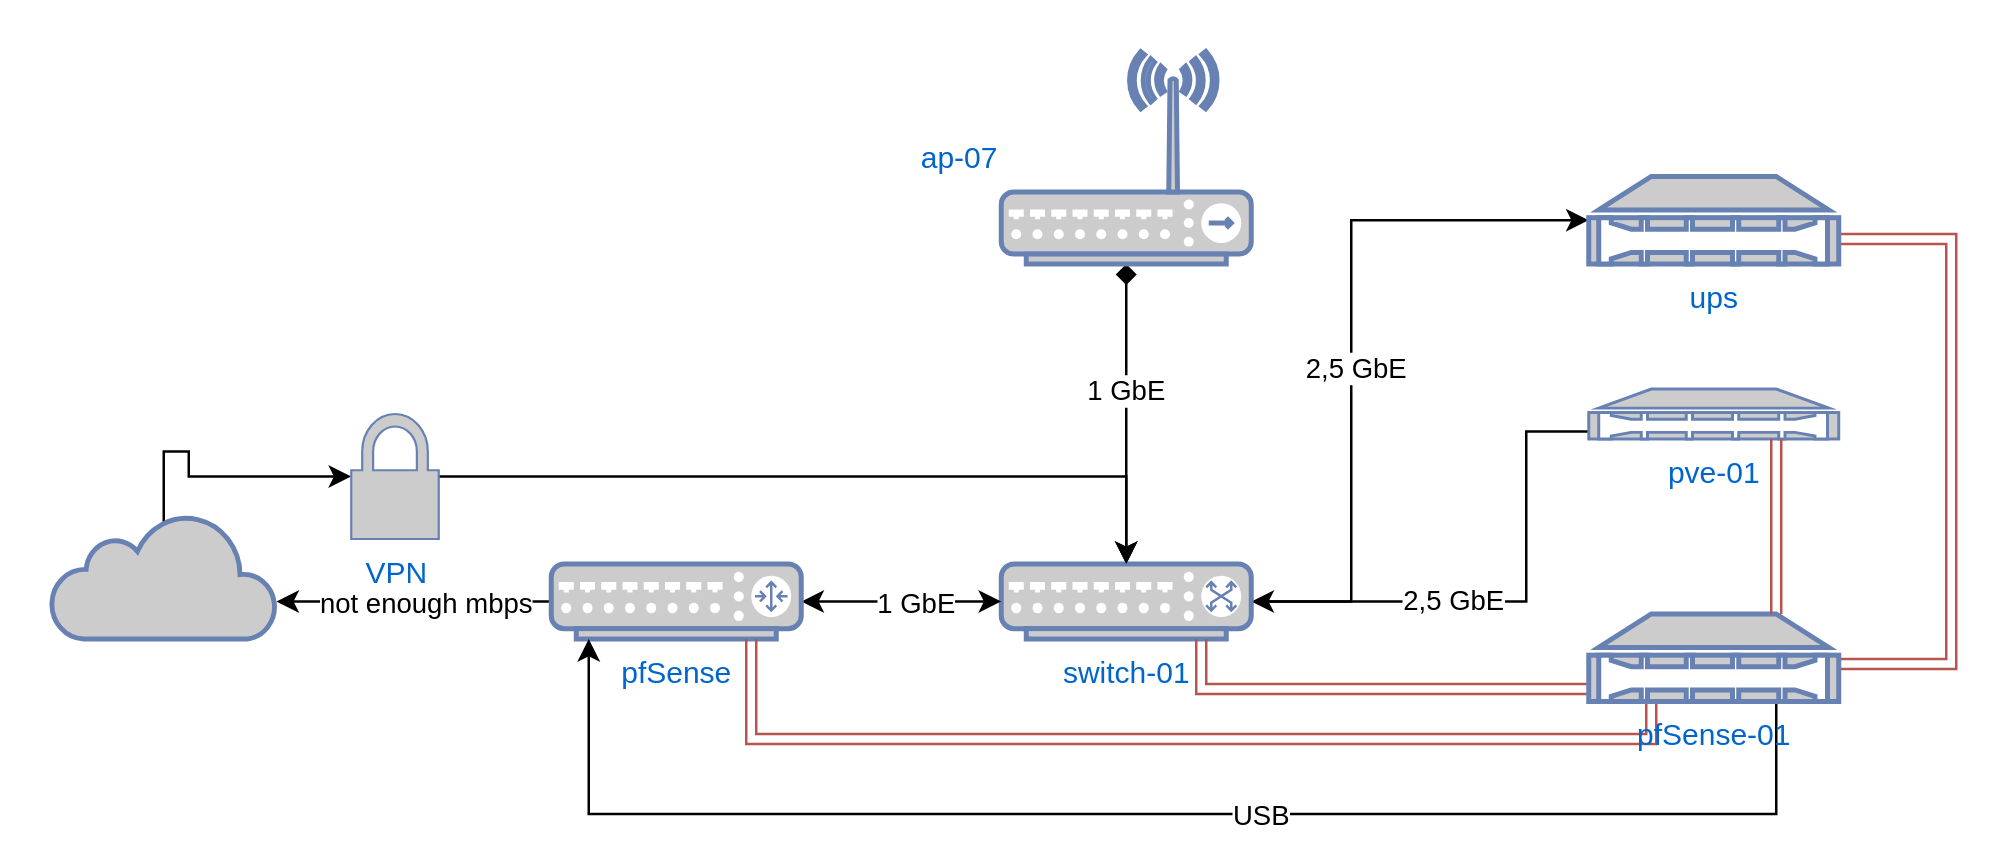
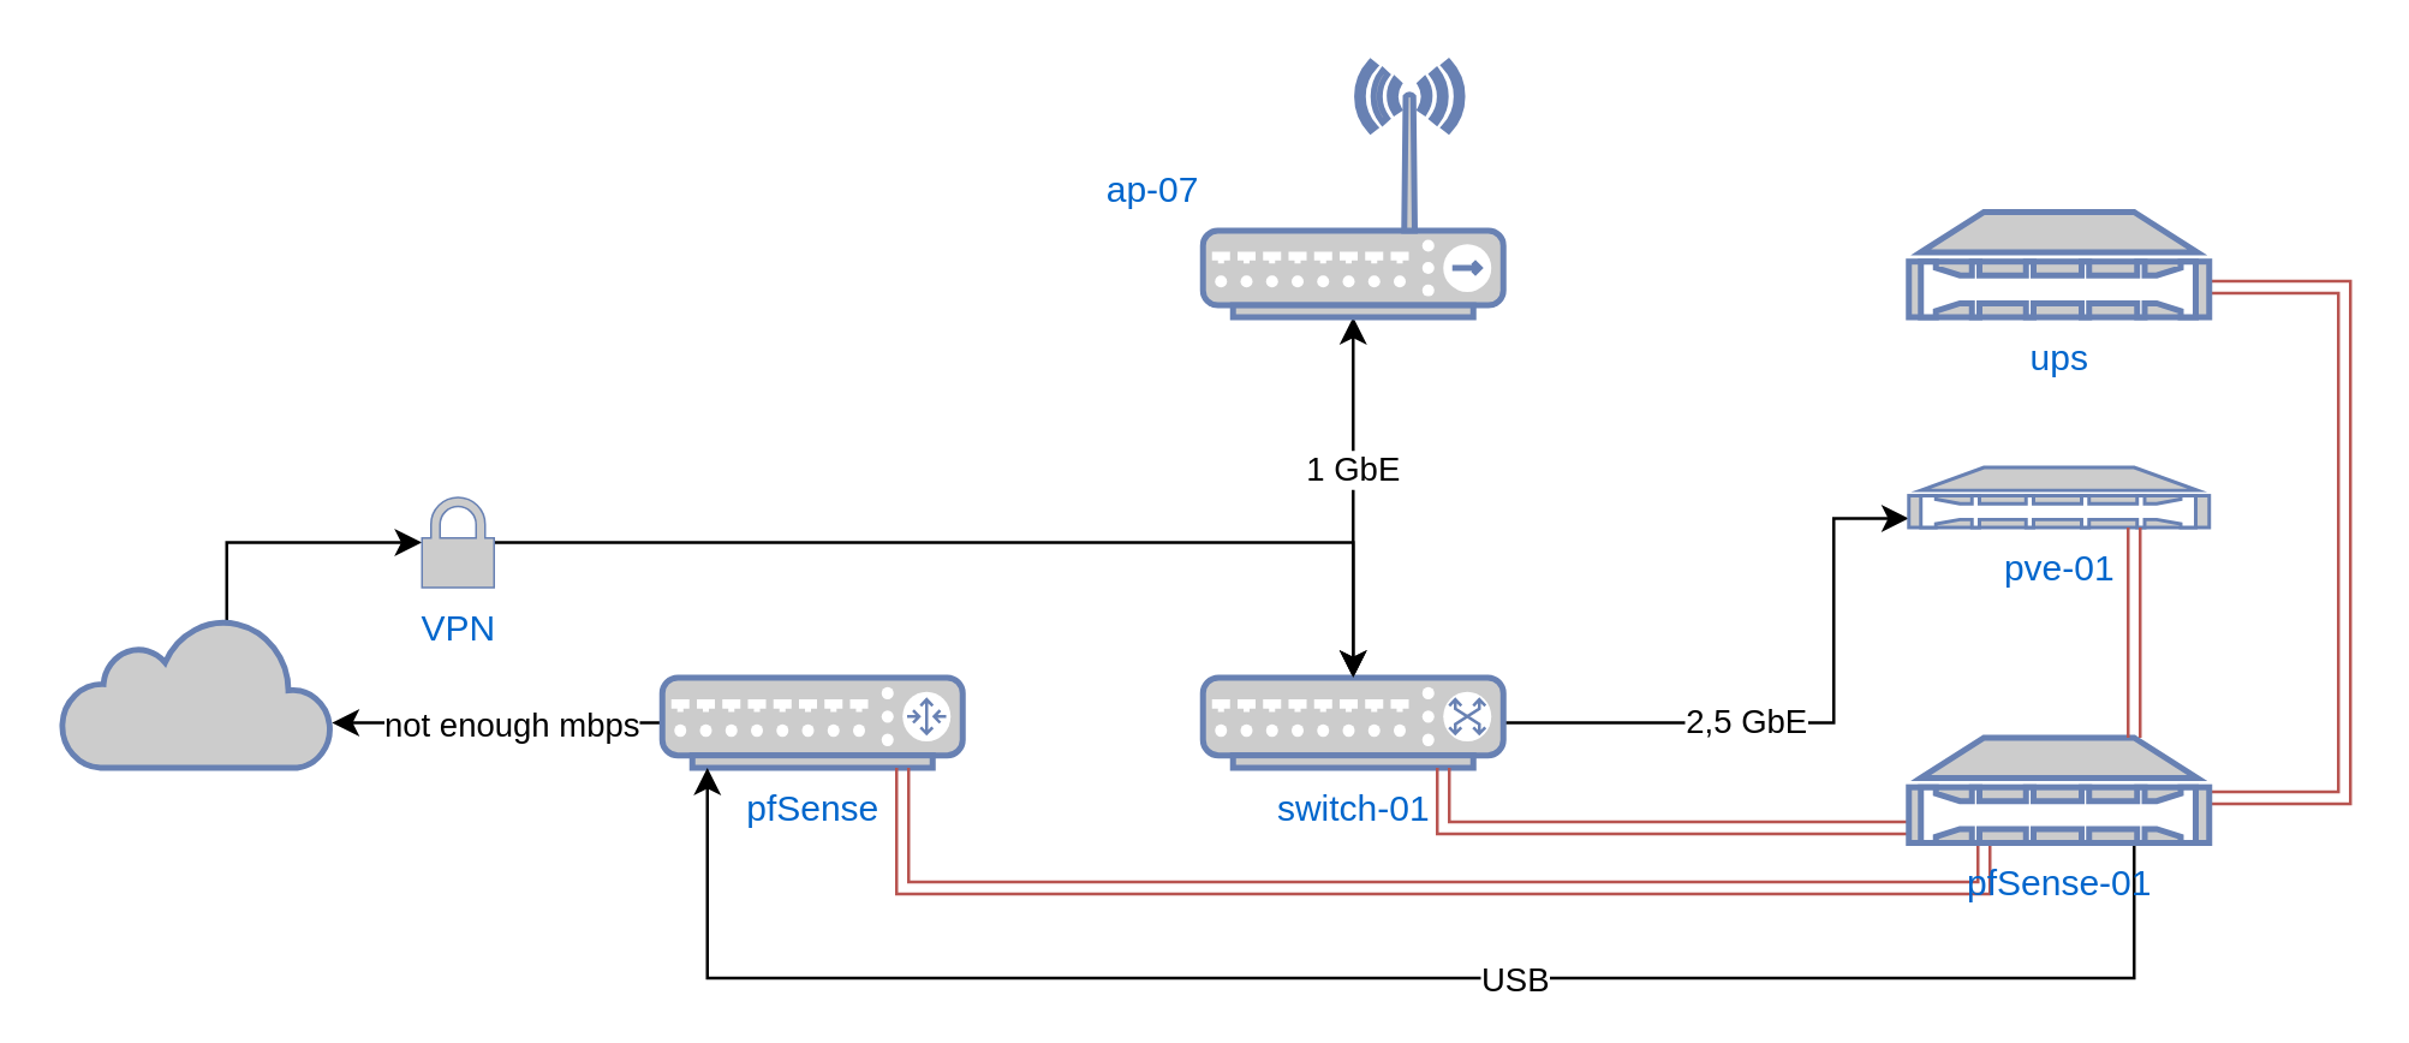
- <mxCell id="4" style="edgeStyle=elbowEdgeStyle;rounded=0;orthogonalLoop=1;jettySize=auto;html=1;startArrow=classic;startFill=1;" edge="1" parent="1" source="8" target="24"><mxGeometry relative="1" as="geometry"><Array as="points"><mxPoint x="540" y="165" /></Array></mxGeometry></mxCell>
- <mxCell id="5" value="2,5 GbE" style="edgeLabel;html=1;align=center;verticalAlign=middle;resizable=0;points=[];" vertex="1" connectable="0" parent="4"><mxGeometry x="-0.067" y="-1" relative="1" as="geometry"><mxPoint as="offset" /></mxGeometry></mxCell>
- <mxCell id="2" style="edgeStyle=orthogonalEdgeStyle;rounded=0;orthogonalLoop=1;jettySize=auto;html=1;exitX=0.5;exitY=0;exitDx=0;exitDy=0;exitPerimeter=0;startArrow=classic;startFill=1;endArrow=diamond;" edge="1" parent="1" source="8" target="21"><mxGeometry relative="1" as="geometry" /></mxCell>
+ <mxCell id="2" style="edgeStyle=orthogonalEdgeStyle;rounded=0;orthogonalLoop=1;jettySize=auto;html=1;exitX=0.5;exitY=0;exitDx=0;exitDy=0;exitPerimeter=0;startArrow=classic;startFill=1;" edge="1" parent="1" source="8" target="21"><mxGeometry relative="1" as="geometry" /></mxCell>
- <mxCell id="6" style="edgeStyle=orthogonalEdgeStyle;rounded=0;orthogonalLoop=1;jettySize=auto;html=1;exitX=1;exitY=0.5;exitDx=0;exitDy=0;exitPerimeter=0;endArrow=none;" edge="1" parent="1" source="8" target="25"><mxGeometry relative="1" as="geometry"><Array as="points"><mxPoint x="610" y="240" /><mxPoint x="610" y="172" /></Array></mxGeometry></mxCell>
+ <mxCell id="6" style="edgeStyle=orthogonalEdgeStyle;rounded=0;orthogonalLoop=1;jettySize=auto;html=1;exitX=1;exitY=0.5;exitDx=0;exitDy=0;exitPerimeter=0;" edge="1" parent="1" source="8" target="25"><mxGeometry relative="1" as="geometry"><Array as="points"><mxPoint x="610" y="240" /><mxPoint x="610" y="172" /></Array></mxGeometry></mxCell>
- <mxCell id="23" value="VPN" style="fontColor=#0066CC;verticalAlign=top;verticalLabelPosition=bottom;labelPosition=center;align=center;html=1;outlineConnect=0;fillColor=#CCCCCC;strokeColor=#6881B3;gradientColor=none;gradientDirection=north;strokeWidth=2;shape=mxgraph.networks.secured;" vertex="1" parent="1"><mxGeometry x="140" y="165" width="35" height="50" as="geometry" /></mxCell>
+ <mxCell id="23" value="VPN" style="fontColor=#0066CC;verticalAlign=top;verticalLabelPosition=bottom;labelPosition=center;align=center;html=1;outlineConnect=0;fillColor=#CCCCCC;strokeColor=#6881B3;gradientColor=none;gradientDirection=north;strokeWidth=2;shape=mxgraph.networks.secured;" vertex="1" parent="1"><mxGeometry x="140" y="165" width="24" height="30" as="geometry" /></mxCell>
- <mxCell id="13" style="edgeStyle=orthogonalEdgeStyle;rounded=0;orthogonalLoop=1;jettySize=auto;html=1;exitX=1;exitY=0.5;exitDx=0;exitDy=0;exitPerimeter=0;entryX=0;entryY=0.5;entryDx=0;entryDy=0;entryPerimeter=0;startArrow=classic;startFill=1;" edge="1" parent="1" source="15" target="8"><mxGeometry relative="1" as="geometry" /></mxCell>
- <mxCell id="14" value="1 GbE" style="edgeLabel;html=1;align=center;verticalAlign=middle;resizable=0;points=[];" vertex="1" connectable="0" parent="13"><mxGeometry x="-0.174" y="-2" relative="1" as="geometry"><mxPoint x="12" y="-2" as="offset" /></mxGeometry></mxCell>
